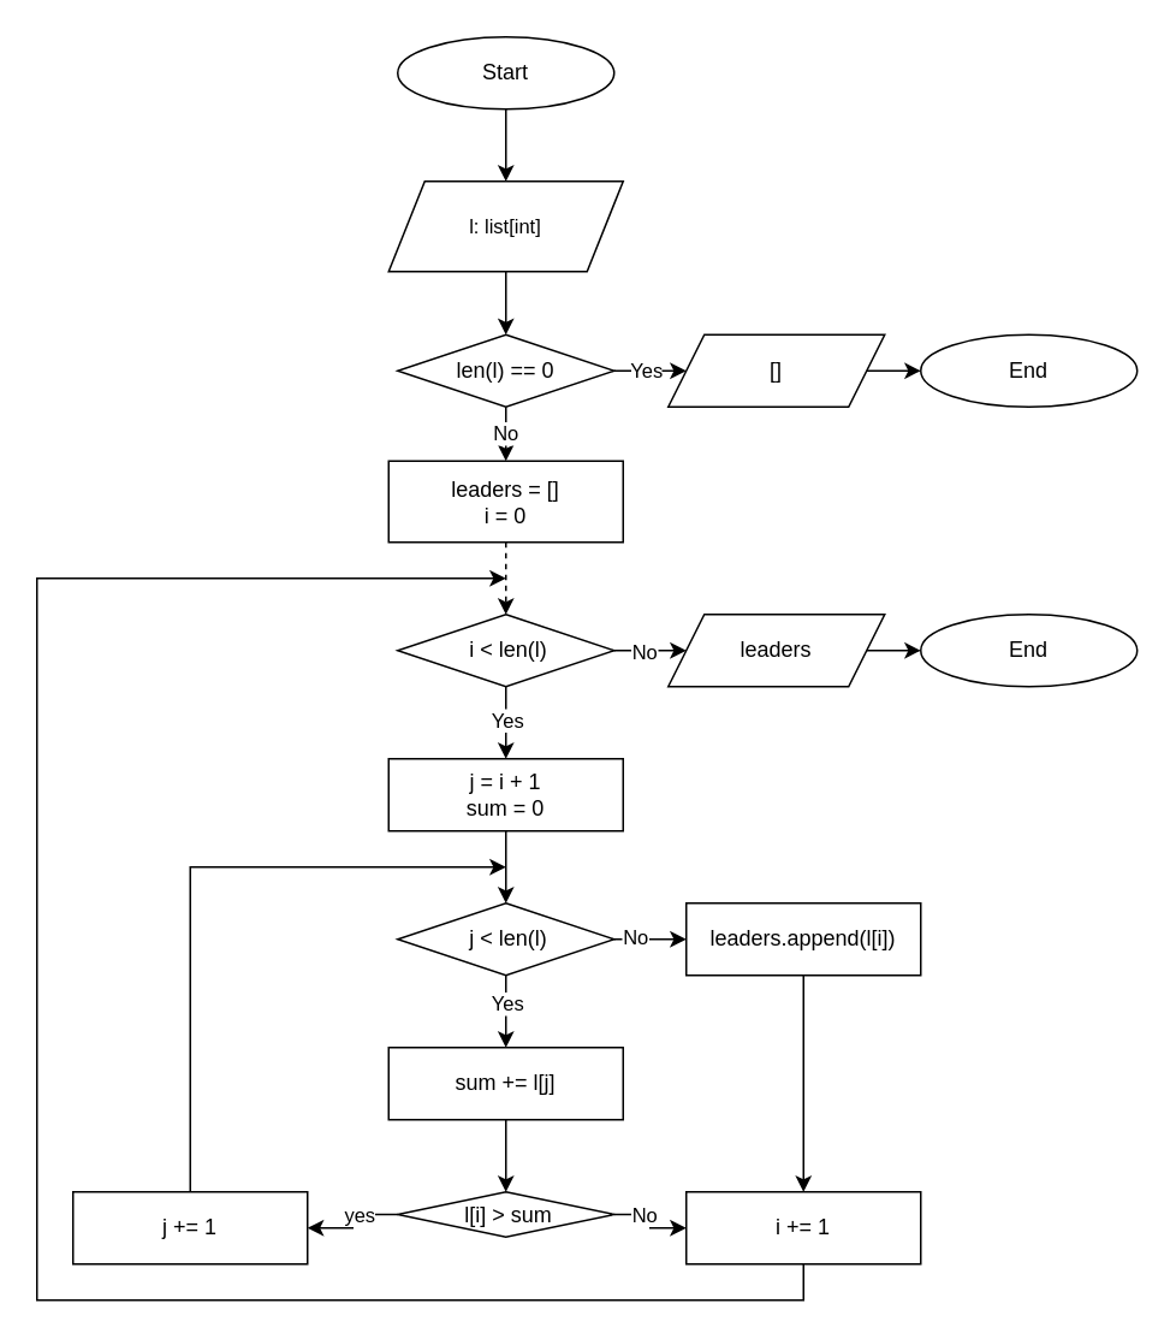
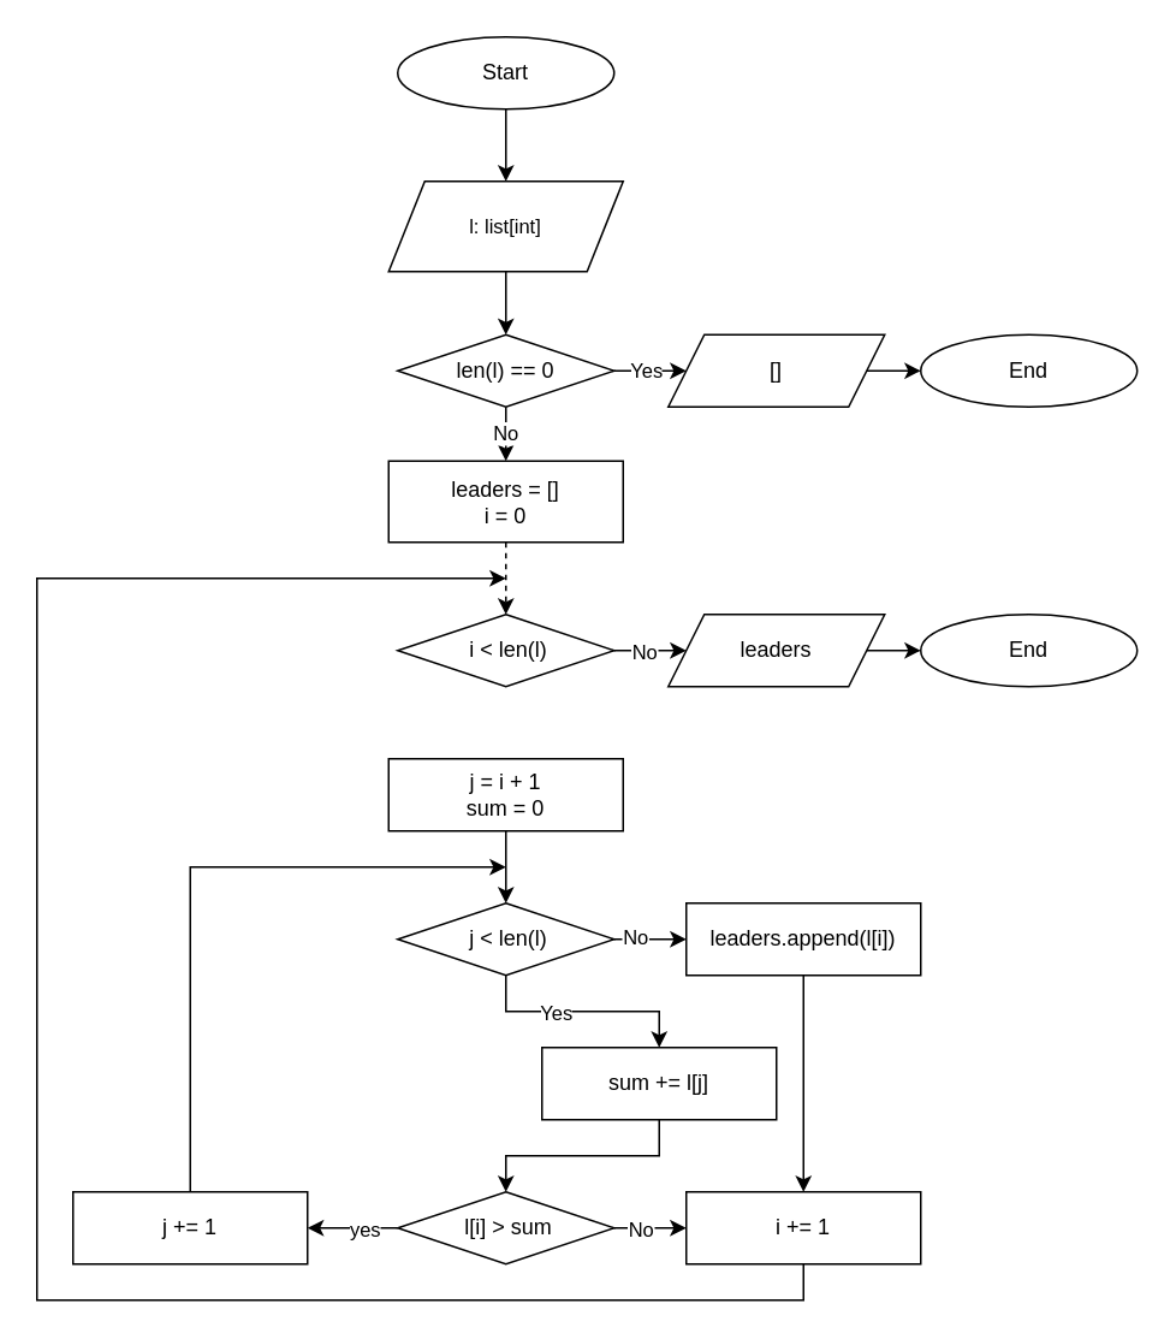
- <mxCell id="20" style="edgeStyle=orthogonalEdgeStyle;rounded=0;orthogonalLoop=1;jettySize=auto;html=1;exitX=0.5;exitY=1;exitDx=0;exitDy=0;entryX=0.5;entryY=0;entryDx=0;entryDy=0;" parent="1" source="22" target="24" edge="1"><mxGeometry relative="1" as="geometry" /></mxCell>
- <mxCell id="21" value="Yes" style="edgeLabel;html=1;align=center;verticalAlign=middle;resizable=0;points=[];" parent="20" vertex="1" connectable="0"><mxGeometry x="-0.124" y="4" relative="1" as="geometry"><mxPoint x="-4" as="offset" /></mxGeometry></mxCell>
- <mxCell id="35" value="sum += l[j]" style="rounded=0;whiteSpace=wrap;html=1;fontSize=12;" parent="1" vertex="1"><mxGeometry x="215" y="580" width="130" height="40" as="geometry" /></mxCell>
+ <mxCell id="35" value="sum += l[j]" style="rounded=0;whiteSpace=wrap;html=1;fontSize=12;" parent="1" vertex="1"><mxGeometry x="300" y="580" width="130" height="40" as="geometry" /></mxCell>
- <mxCell id="40" value="&amp;nbsp;l[i] &amp;gt; sum" style="rhombus;whiteSpace=wrap;html=1;" parent="1" vertex="1"><mxGeometry x="220" y="660" width="120" height="25" as="geometry" /></mxCell>
+ <mxCell id="40" value="&amp;nbsp;l[i] &amp;gt; sum" style="rhombus;whiteSpace=wrap;html=1;" parent="1" vertex="1"><mxGeometry x="220" y="660" width="120" height="40" as="geometry" /></mxCell>
